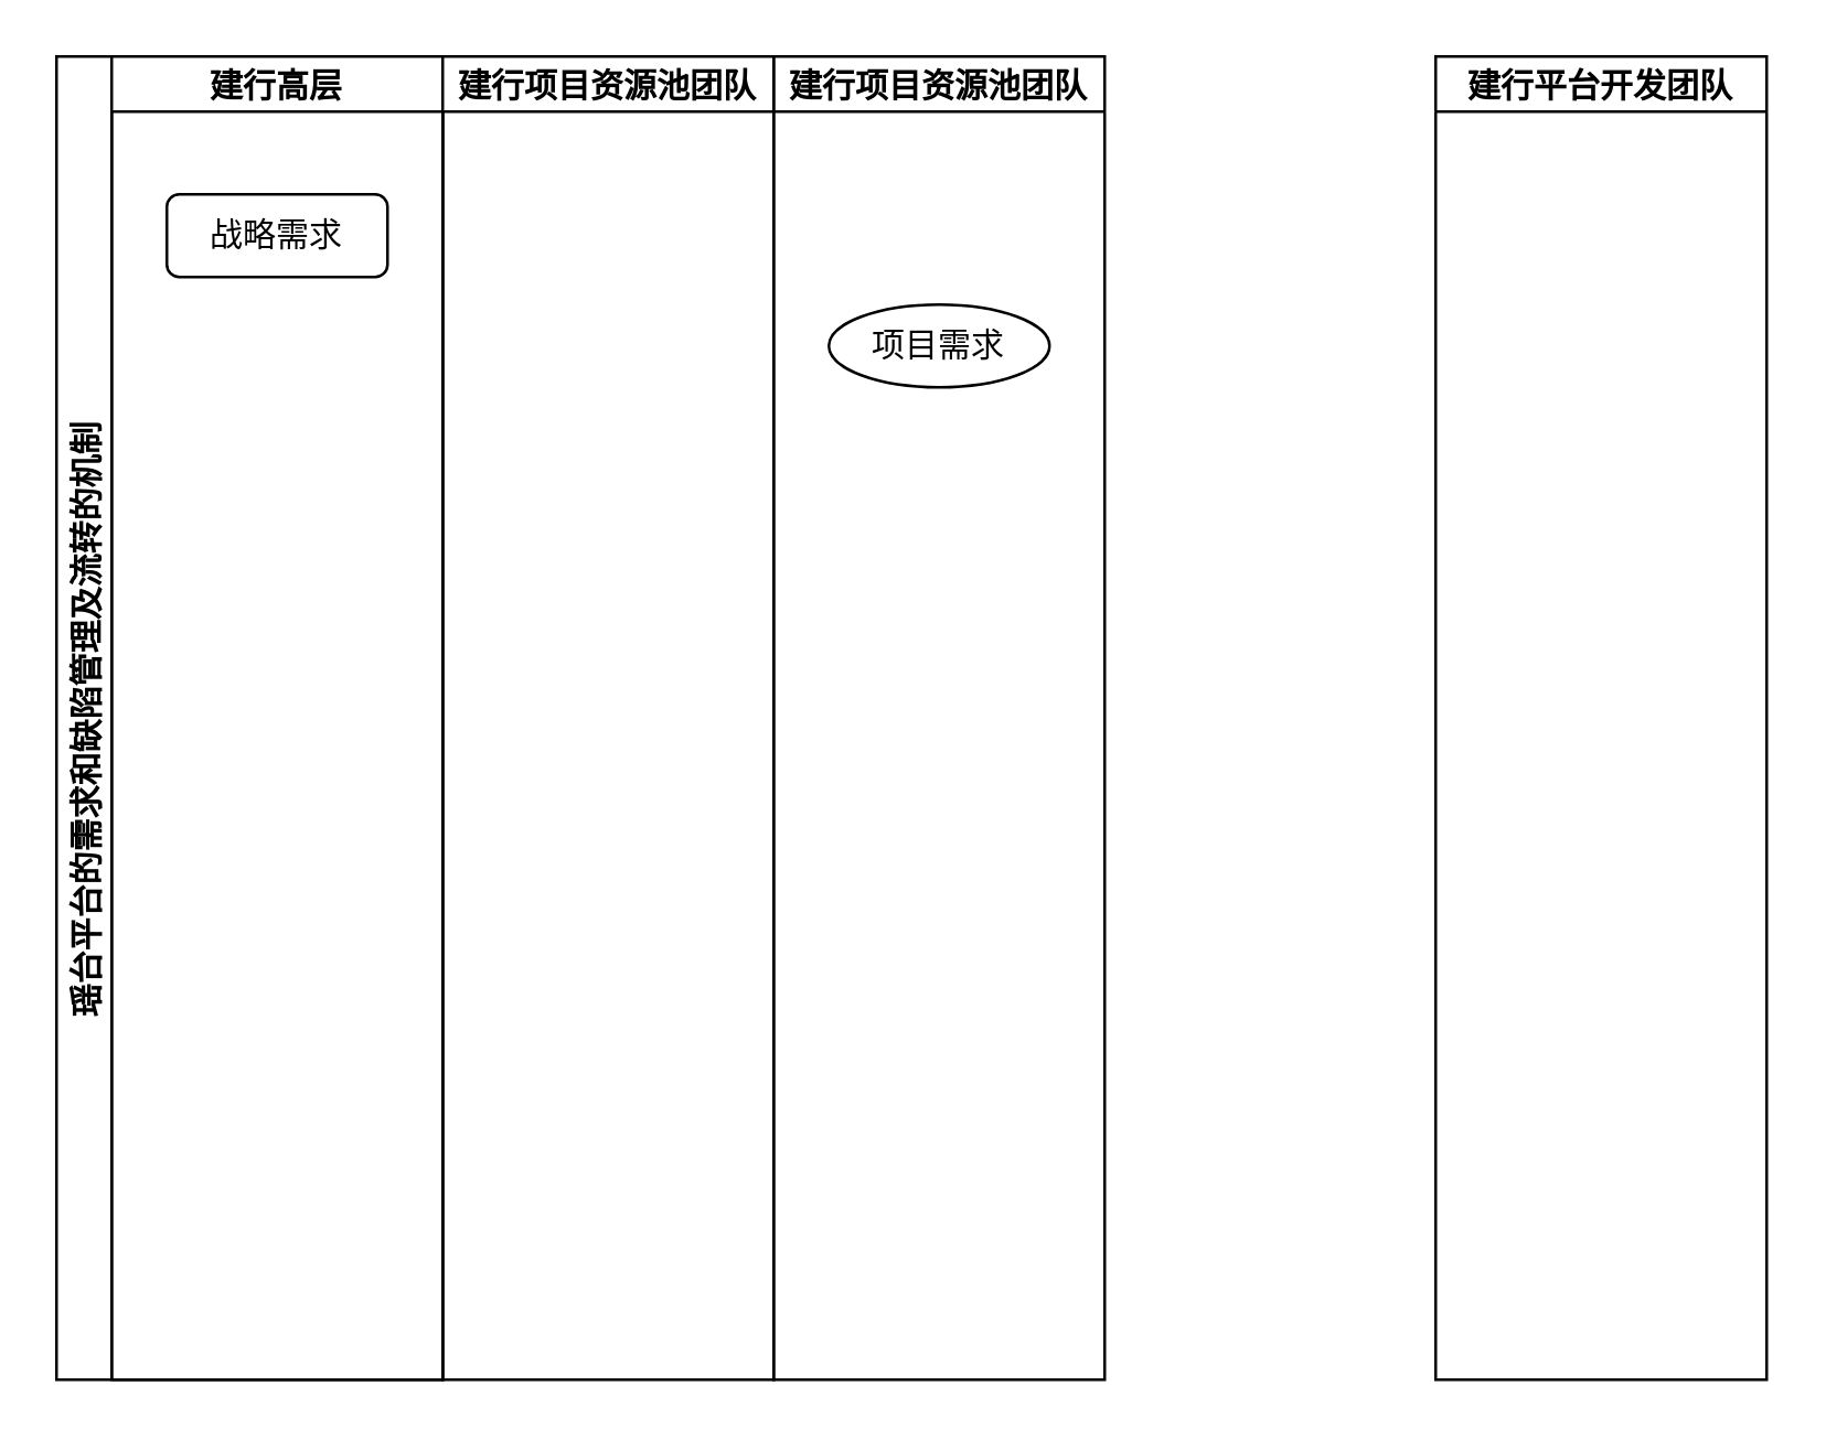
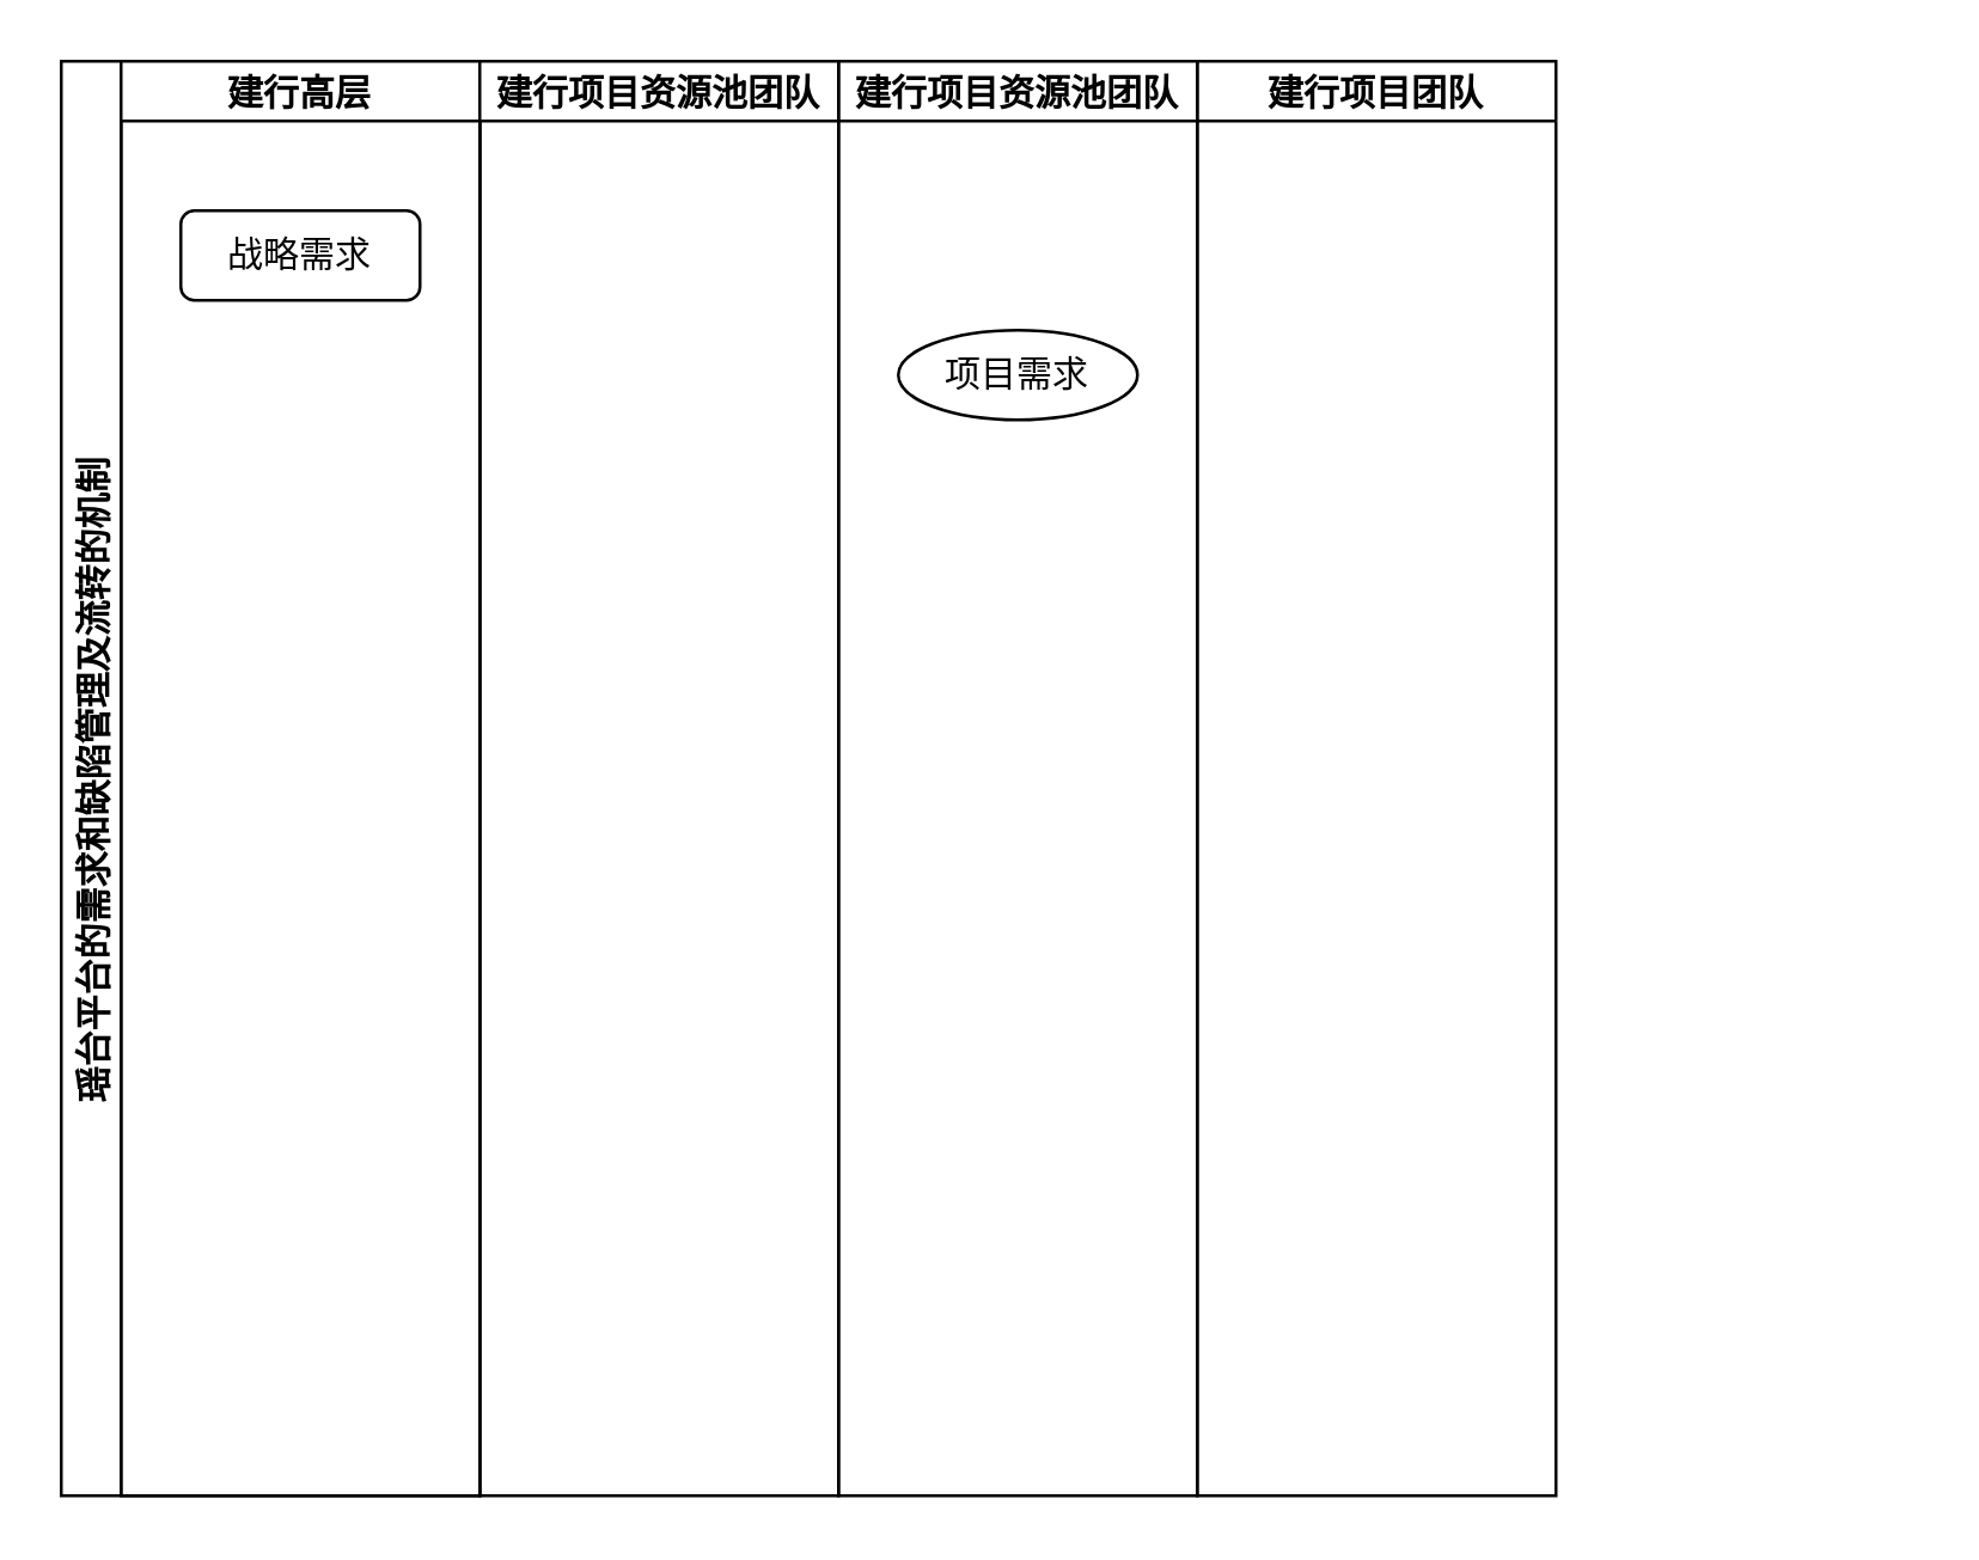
+ <mxCell id="6" value="建行项目团队" style="swimlane;startSize=20;" vertex="1" parent="1"><mxGeometry x="400" y="20" width="120" height="480" as="geometry" /></mxCell>
- <mxCell id="5" value="建行平台开发团队" style="swimlane;startSize=20;" vertex="1" parent="1"><mxGeometry x="520" y="20" width="120" height="480" as="geometry" /></mxCell>
